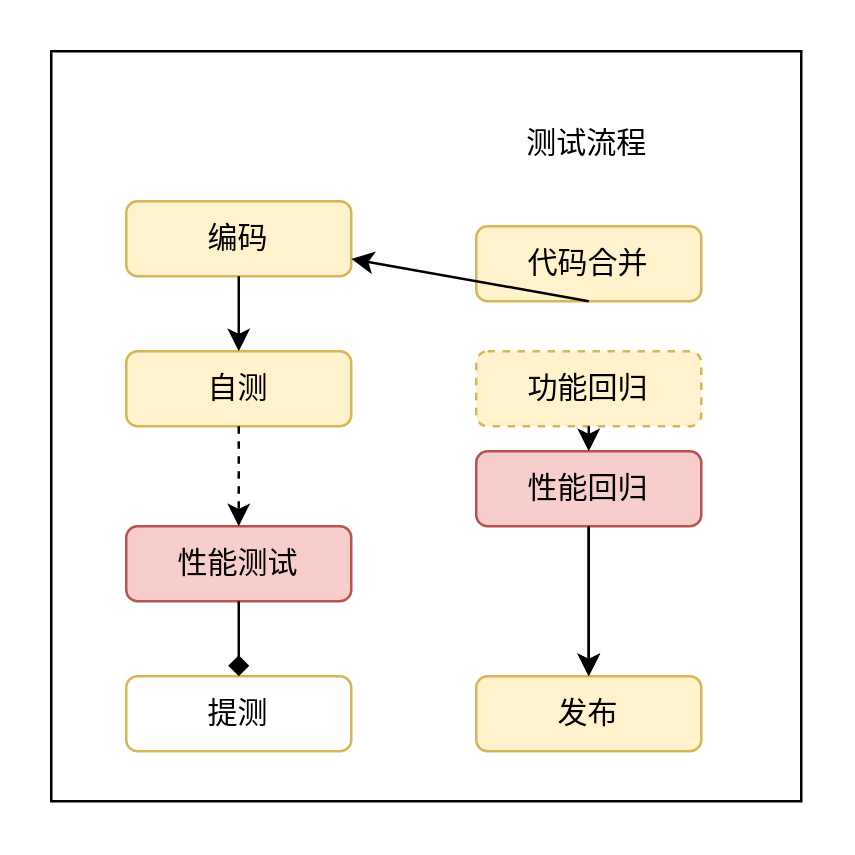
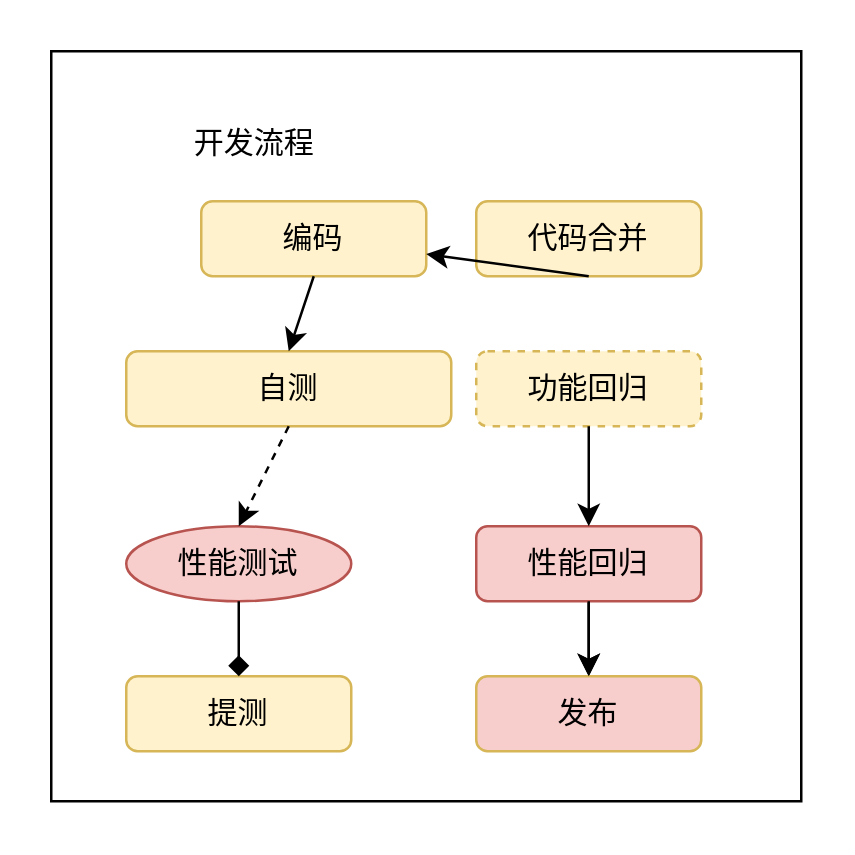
+ <mxCell id="18" value="开发流程" style="text;html=1;strokeColor=none;fillColor=none;align=center;verticalAlign=middle;whiteSpace=wrap;rounded=0;" vertex="1" parent="1"><mxGeometry x="74" y="47" width="55" height="20" as="geometry" /></mxCell>
- <mxCell id="19" value="测试流程" style="text;html=1;strokeColor=none;fillColor=none;align=center;verticalAlign=middle;whiteSpace=wrap;rounded=0;" vertex="1" parent="1"><mxGeometry x="206.5" y="47" width="55" height="20" as="geometry" /></mxCell>
- <mxCell id="3" value="编码" style="rounded=1;whiteSpace=wrap;html=1;fillColor=#fff2cc;strokeColor=#d6b656;" vertex="1" parent="1"><mxGeometry x="50" y="80" width="90" height="30" as="geometry" /></mxCell>
+ <mxCell id="3" value="编码" style="rounded=1;whiteSpace=wrap;html=1;fillColor=#fff2cc;strokeColor=#d6b656;" vertex="1" parent="1"><mxGeometry x="80" y="80" width="90" height="30" as="geometry" /></mxCell>
- <mxCell id="10" value="代码合并" style="rounded=1;whiteSpace=wrap;html=1;fillColor=#fff2cc;strokeColor=#d6b656;" vertex="1" parent="1"><mxGeometry x="190" y="90" width="90" height="30" as="geometry" /></mxCell>
+ <mxCell id="10" value="代码合并" style="rounded=1;whiteSpace=wrap;html=1;fillColor=#fff2cc;strokeColor=#d6b656;" vertex="1" parent="1"><mxGeometry x="190" y="80" width="90" height="30" as="geometry" /></mxCell>
- <mxCell id="4" value="自测" style="rounded=1;whiteSpace=wrap;html=1;fillColor=#fff2cc;strokeColor=#d6b656;" vertex="1" parent="1"><mxGeometry x="50" y="140" width="90" height="30" as="geometry" /></mxCell>
+ <mxCell id="4" value="自测" style="rounded=1;whiteSpace=wrap;html=1;fillColor=#fff2cc;strokeColor=#d6b656;" vertex="1" parent="1"><mxGeometry x="50" y="140" width="130" height="30" as="geometry" /></mxCell>
- <mxCell id="13" value="性能回归" style="rounded=1;whiteSpace=wrap;html=1;fillColor=#f8cecc;strokeColor=#b85450;" vertex="1" parent="1"><mxGeometry x="190" y="180" width="90" height="30" as="geometry" /></mxCell>
+ <mxCell id="13" value="性能回归" style="rounded=1;whiteSpace=wrap;html=1;fillColor=#f8cecc;strokeColor=#b85450;" vertex="1" parent="1"><mxGeometry x="190" y="210" width="90" height="30" as="geometry" /></mxCell>
- <mxCell id="5" value="性能测试" style="rounded=1;whiteSpace=wrap;html=1;fillColor=#f8cecc;strokeColor=#b85450;" vertex="1" parent="1"><mxGeometry x="50" y="210" width="90" height="30" as="geometry" /></mxCell>
+ <mxCell id="5" value="性能测试" style="ellipse;whiteSpace=wrap;html=1;fillColor=#f8cecc;strokeColor=#b85450;" vertex="1" parent="1"><mxGeometry x="50" y="210" width="90" height="30" as="geometry" /></mxCell>
- <mxCell id="6" value="提测" style="rounded=1;whiteSpace=wrap;html=1;fillColor=#ffffff;strokeColor=#d6b656;" vertex="1" parent="1"><mxGeometry x="50" y="270" width="90" height="30" as="geometry" /></mxCell>
+ <mxCell id="6" value="提测" style="rounded=1;whiteSpace=wrap;html=1;fillColor=#fff2cc;strokeColor=#d6b656;" vertex="1" parent="1"><mxGeometry x="50" y="270" width="90" height="30" as="geometry" /></mxCell>
- <mxCell id="14" value="发布" style="rounded=1;whiteSpace=wrap;html=1;fillColor=#fff2cc;strokeColor=#d6b656;" vertex="1" parent="1"><mxGeometry x="190" y="270" width="90" height="30" as="geometry" /></mxCell>
+ <mxCell id="14" value="发布" style="rounded=1;whiteSpace=wrap;html=1;fillColor=#f8cecc;strokeColor=#d6b656;" vertex="1" parent="1"><mxGeometry x="190" y="270" width="90" height="30" as="geometry" /></mxCell>
